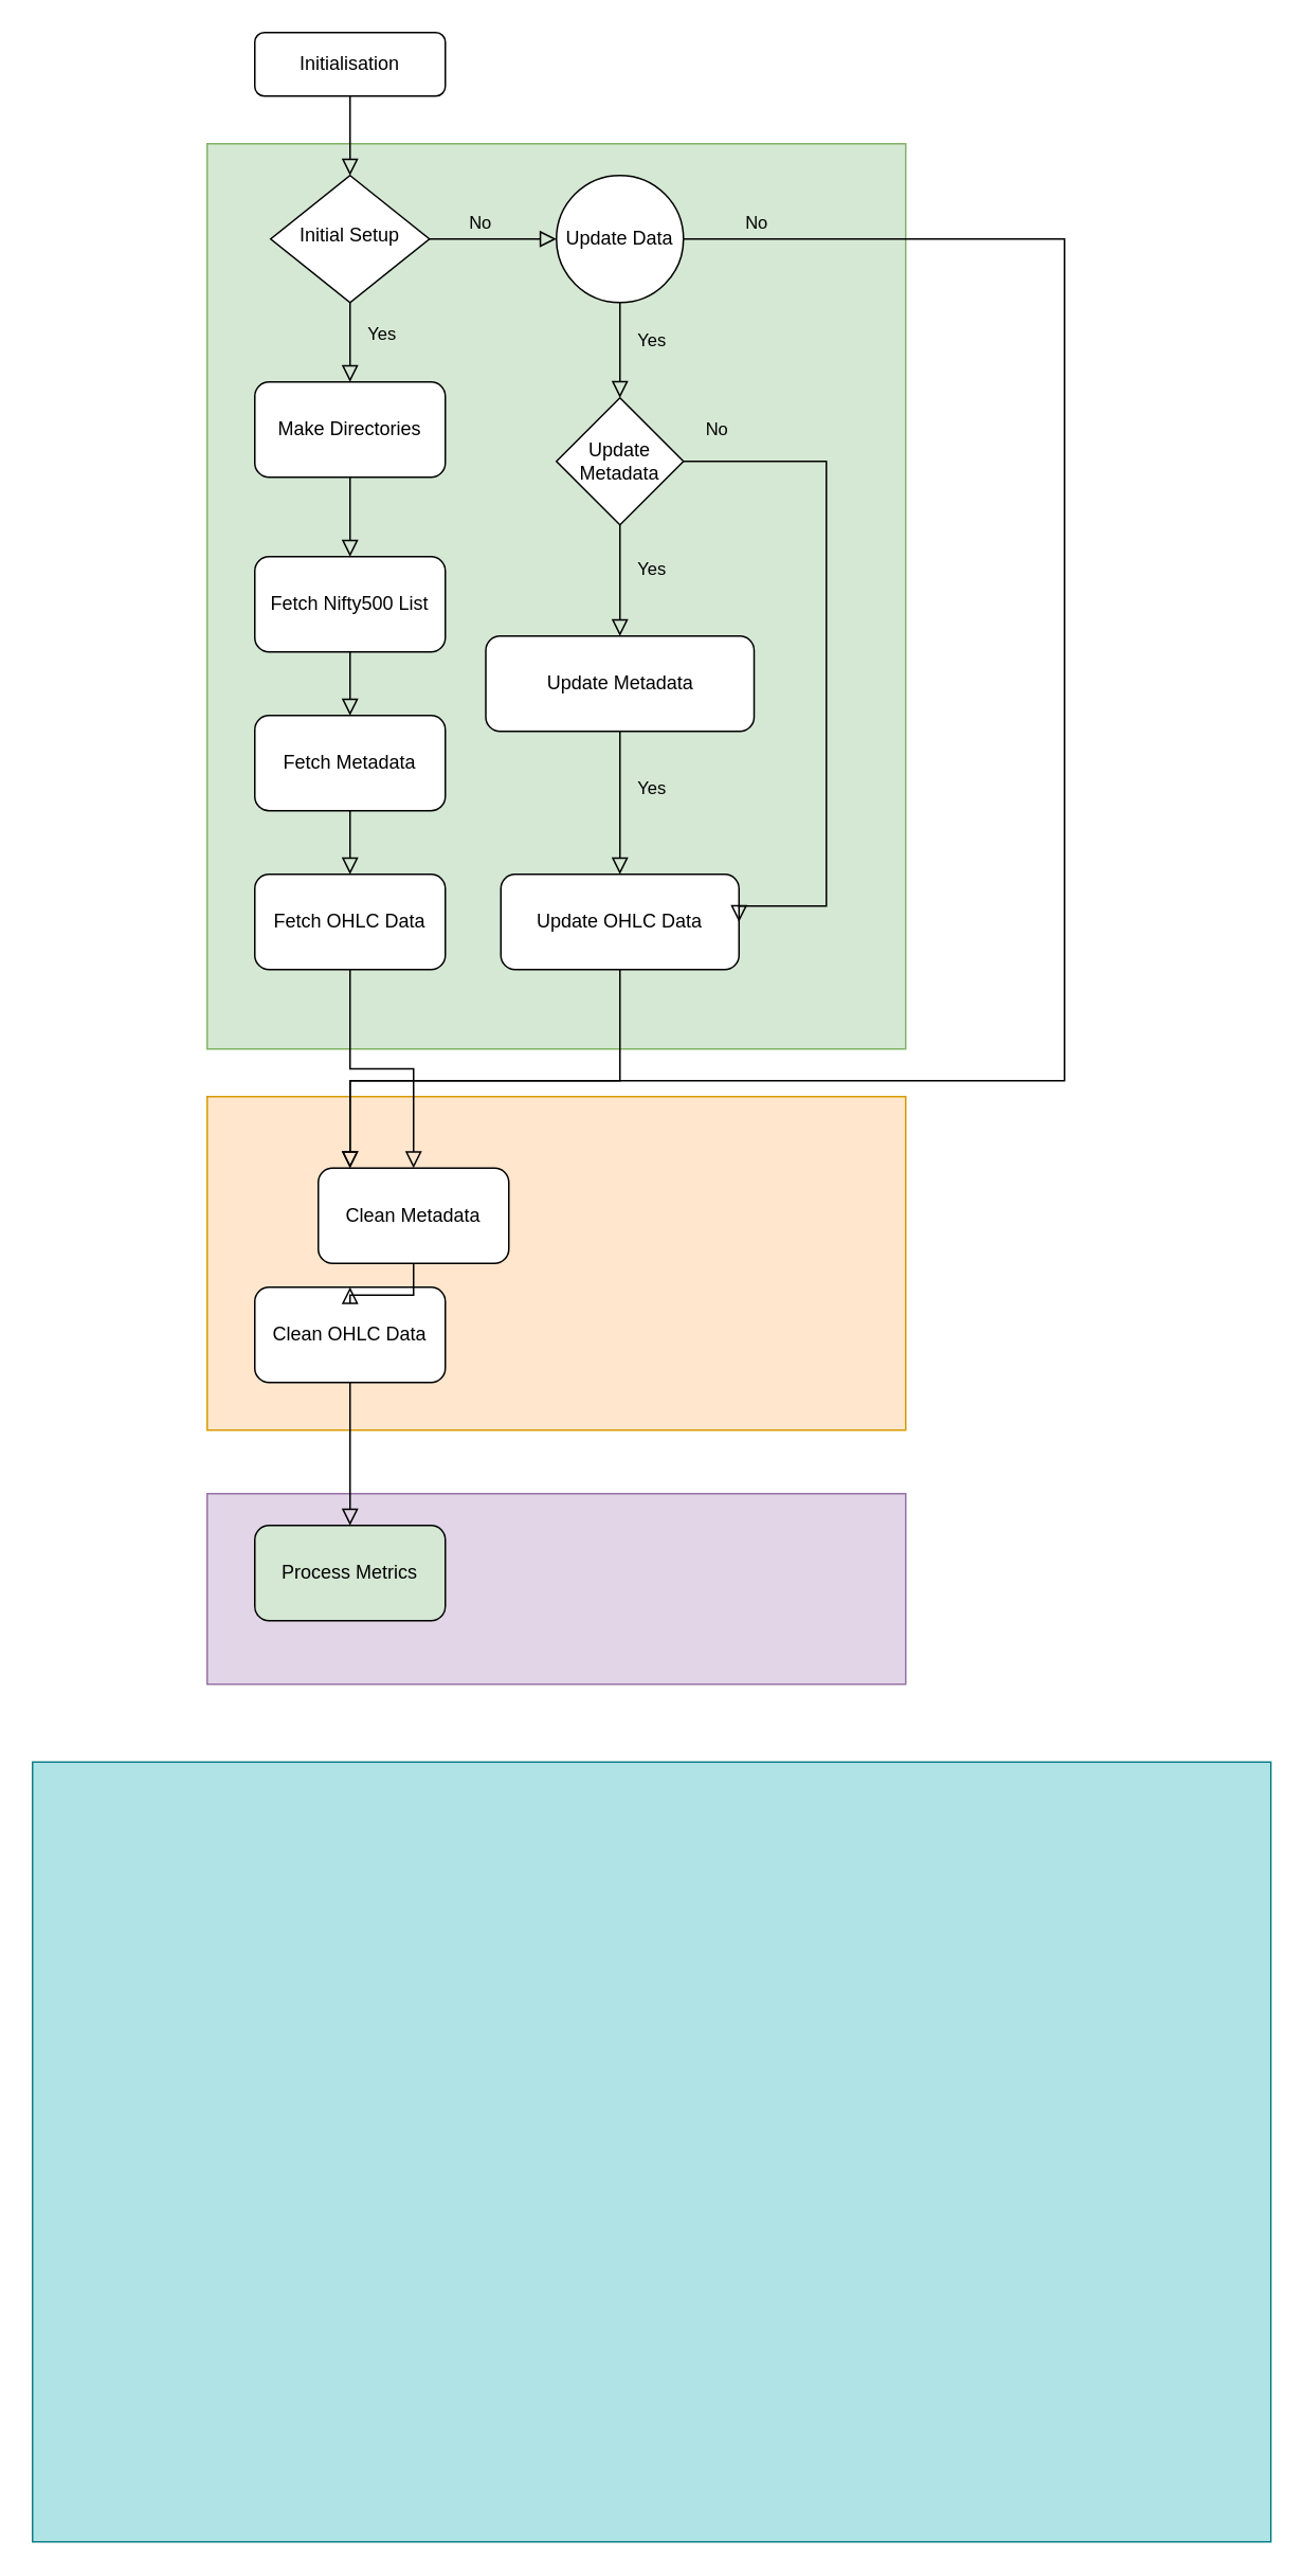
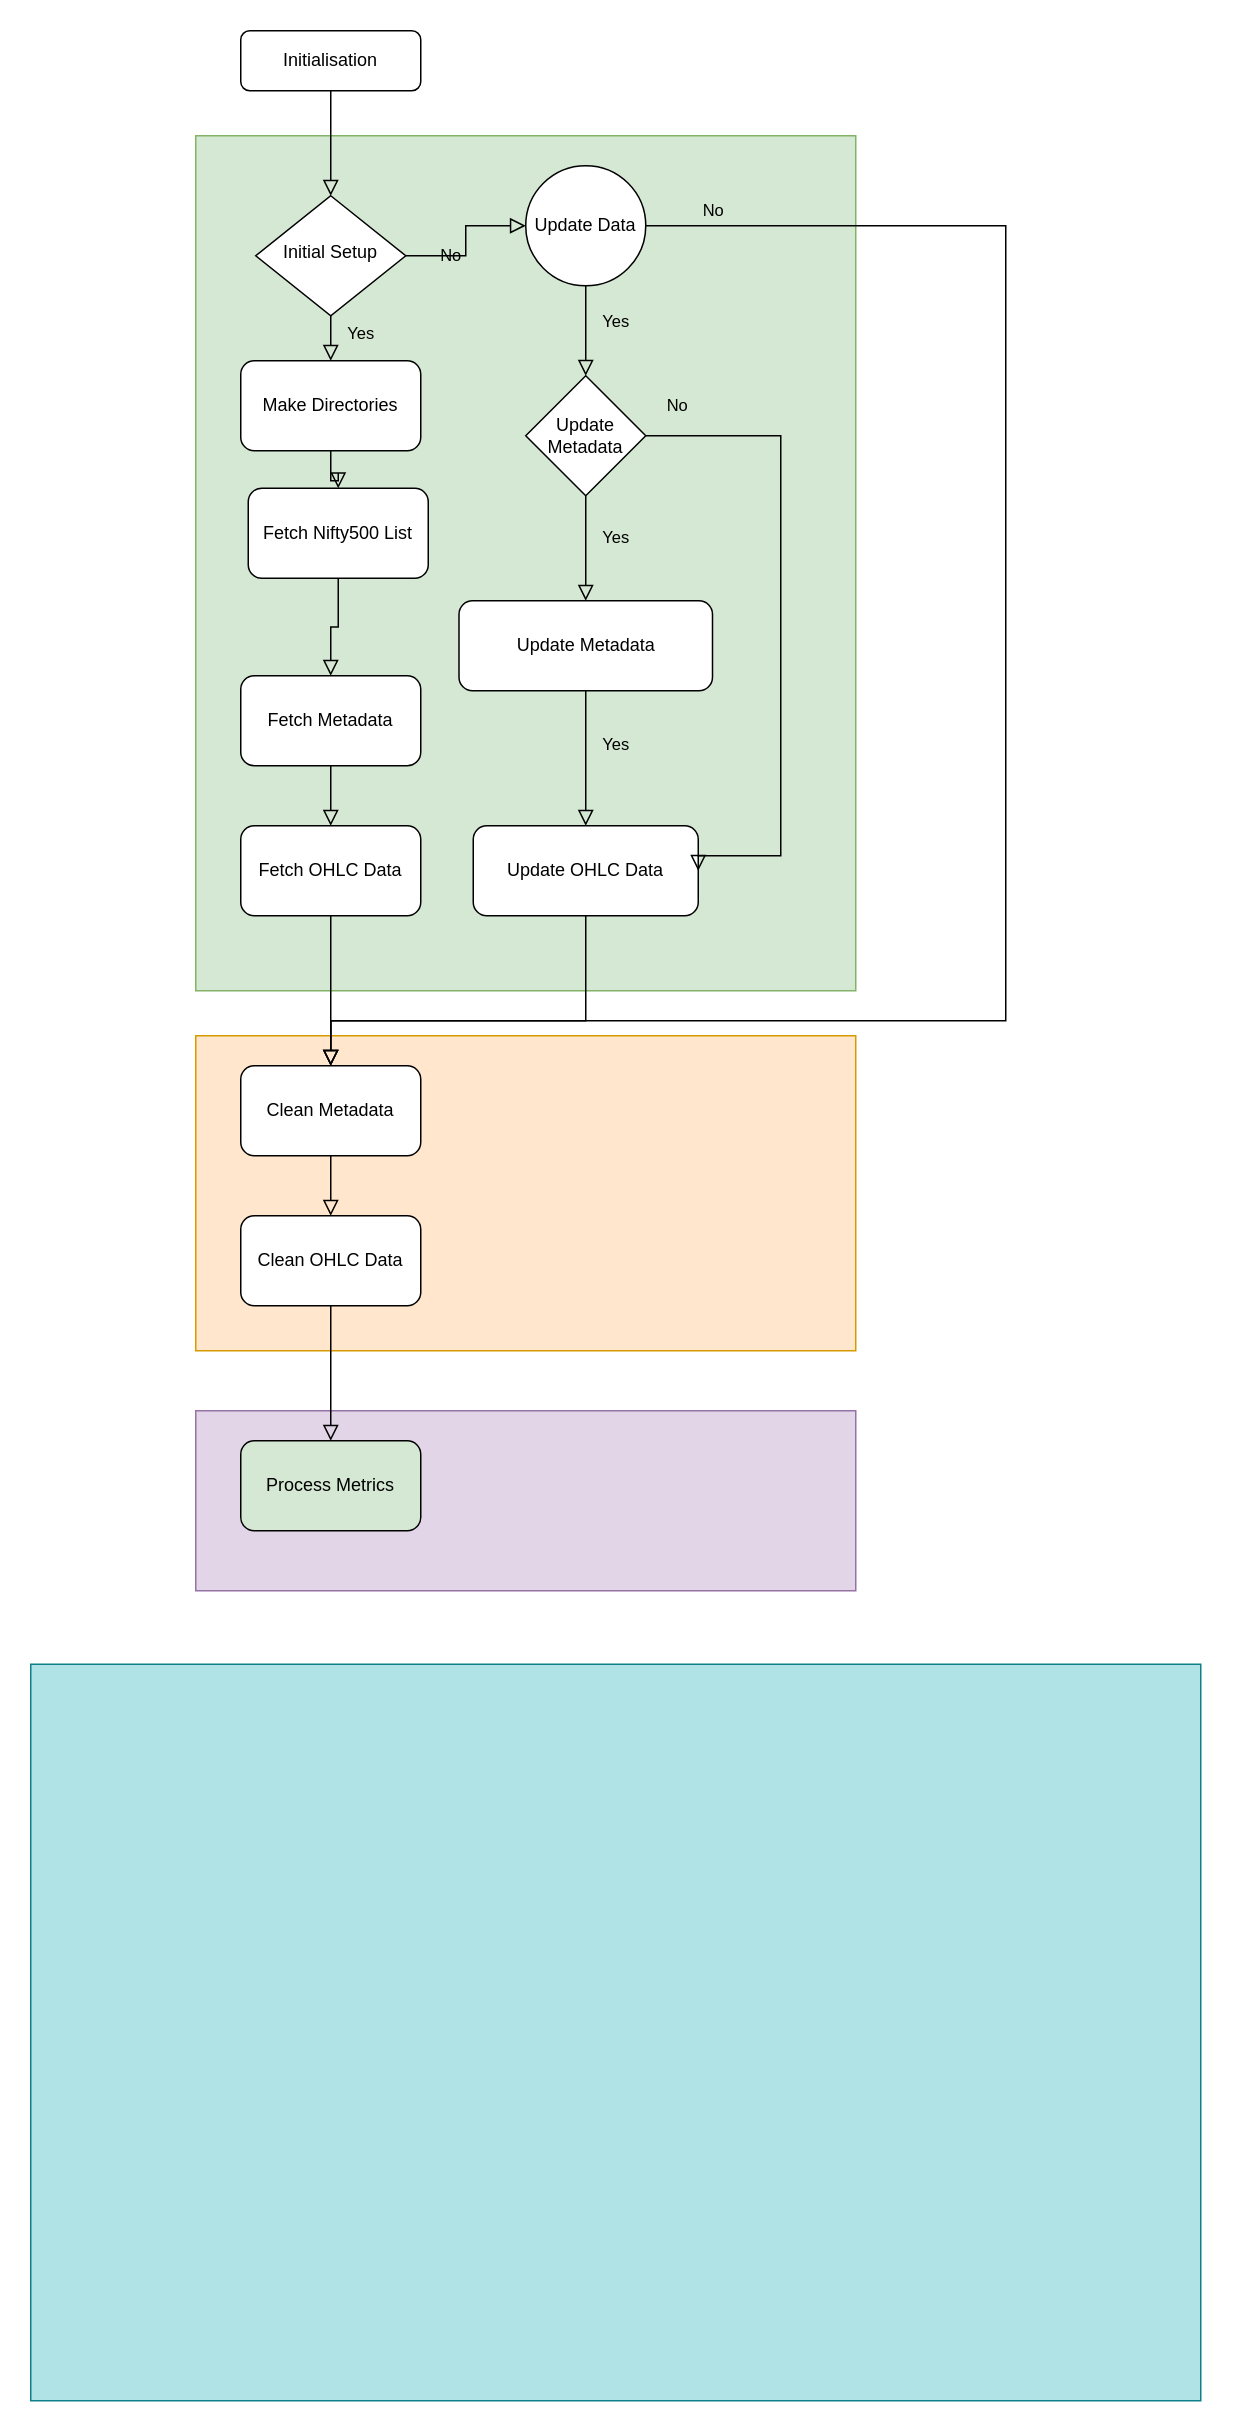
- <mxCell id="8" value="Initial Setup" style="rhombus;whiteSpace=wrap;html=1;shadow=0;fontFamily=Helvetica;fontSize=12;align=center;strokeWidth=1;spacing=6;spacingTop=-4;" parent="1" vertex="1"><mxGeometry x="170" y="110" width="100" height="80" as="geometry" /></mxCell>
+ <mxCell id="8" value="Initial Setup" style="rhombus;whiteSpace=wrap;html=1;shadow=0;fontFamily=Helvetica;fontSize=12;align=center;strokeWidth=1;spacing=6;spacingTop=-4;" parent="1" vertex="1"><mxGeometry x="170" y="130" width="100" height="80" as="geometry" /></mxCell>
- <mxCell id="18" value="Fetch Nifty500 List" style="rounded=1;whiteSpace=wrap;html=1;" vertex="1" parent="1"><mxGeometry x="160" y="350" width="120" height="60" as="geometry" /></mxCell>
+ <mxCell id="18" value="Fetch Nifty500 List" style="rounded=1;whiteSpace=wrap;html=1;" vertex="1" parent="1"><mxGeometry x="165" y="325" width="120" height="60" as="geometry" /></mxCell>
- <mxCell id="26" value="Clean Metadata" style="rounded=1;whiteSpace=wrap;html=1;" vertex="1" parent="1"><mxGeometry x="200" y="735" width="120" height="60" as="geometry" /></mxCell>
+ <mxCell id="26" value="Clean Metadata" style="rounded=1;whiteSpace=wrap;html=1;" vertex="1" parent="1"><mxGeometry x="160" y="710" width="120" height="60" as="geometry" /></mxCell>
